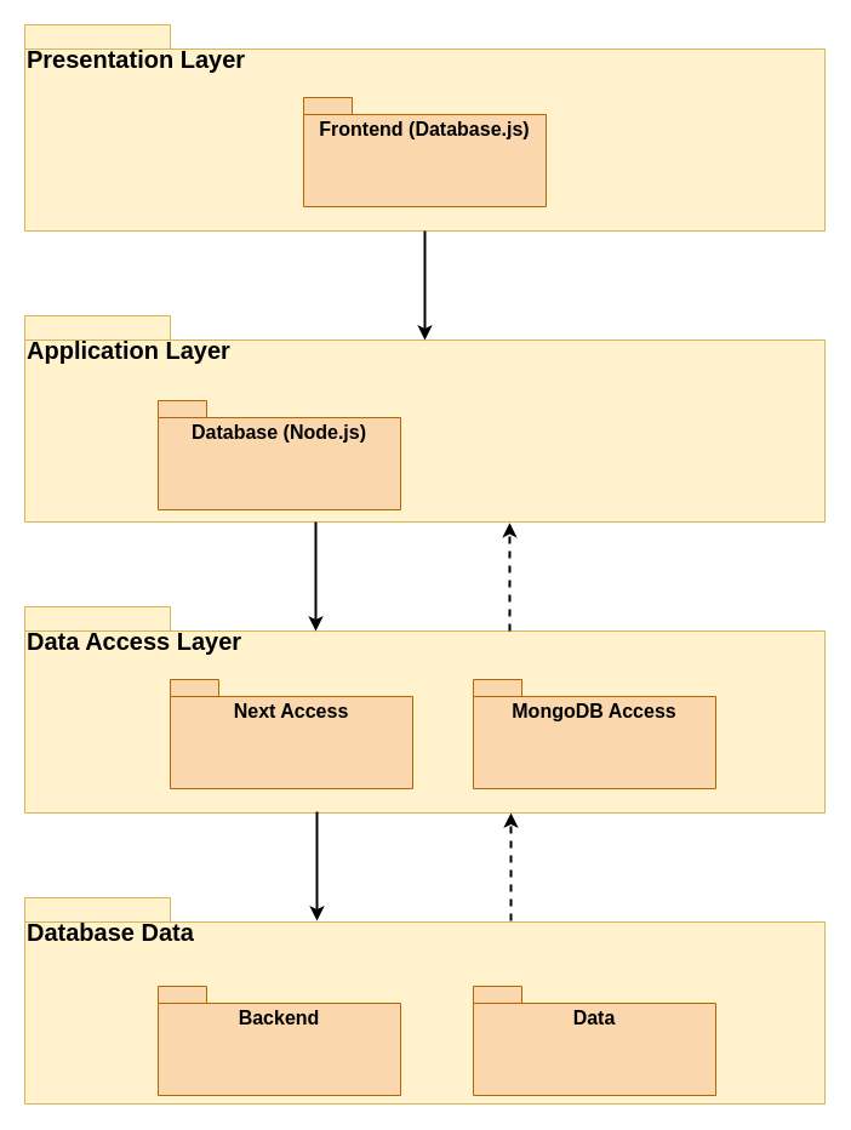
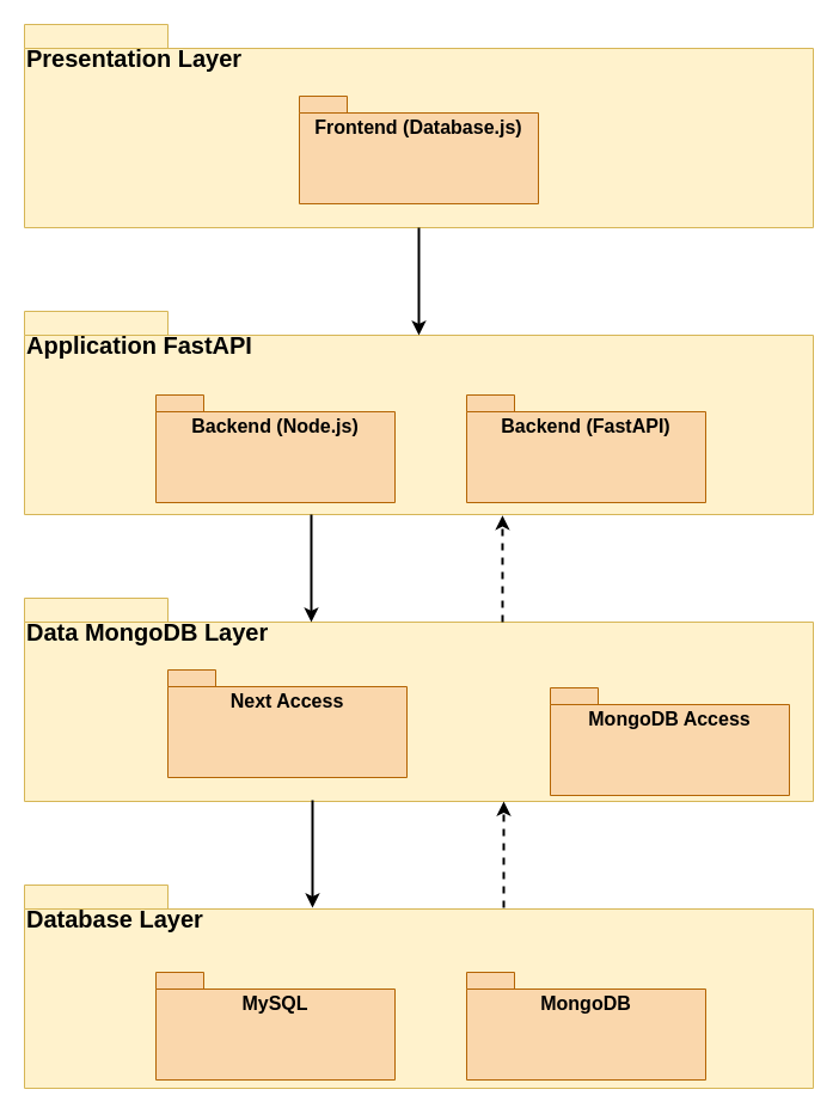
- <mxCell id="3" value="Application Layer" style="shape=folder;fontStyle=1;spacingTop=10;tabWidth=120;tabHeight=20;tabPosition=left;html=1;whiteSpace=wrap;verticalAlign=top;align=left;fontSize=20;fillColor=#fff2cc;strokeColor=#d6b656;" vertex="1" parent="1"><mxGeometry x="20" y="260" width="660" height="170" as="geometry" /></mxCell>
+ <mxCell id="3" value="Application FastAPI" style="shape=folder;fontStyle=1;spacingTop=10;tabWidth=120;tabHeight=20;tabPosition=left;html=1;whiteSpace=wrap;verticalAlign=top;align=left;fontSize=20;fillColor=#fff2cc;strokeColor=#d6b656;" vertex="1" parent="1"><mxGeometry x="20" y="260" width="660" height="170" as="geometry" /></mxCell>
- <mxCell id="7" value="Database (Node.js)" style="shape=folder;fontStyle=1;spacingTop=10;tabWidth=40;tabHeight=14;tabPosition=left;html=1;whiteSpace=wrap;verticalAlign=top;fontSize=16;fillColor=#fad7ac;strokeColor=#b46504;" vertex="1" parent="1"><mxGeometry x="130" y="330" width="200" height="90" as="geometry" /></mxCell>
+ <mxCell id="7" value="Backend (Node.js)" style="shape=folder;fontStyle=1;spacingTop=10;tabWidth=40;tabHeight=14;tabPosition=left;html=1;whiteSpace=wrap;verticalAlign=top;fontSize=16;fillColor=#fad7ac;strokeColor=#b46504;" vertex="1" parent="1"><mxGeometry x="130" y="330" width="200" height="90" as="geometry" /></mxCell>
+ <mxCell id="8" value="Backend (FastAPI)" style="shape=folder;fontStyle=1;spacingTop=10;tabWidth=40;tabHeight=14;tabPosition=left;html=1;whiteSpace=wrap;verticalAlign=top;fontSize=16;fillColor=#fad7ac;strokeColor=#b46504;" vertex="1" parent="1"><mxGeometry x="390" y="330" width="200" height="90" as="geometry" /></mxCell>
- <mxCell id="4" value="Data Access Layer" style="shape=folder;fontStyle=1;spacingTop=10;tabWidth=120;tabHeight=20;tabPosition=left;html=1;whiteSpace=wrap;verticalAlign=top;align=left;fontSize=20;fillColor=#fff2cc;strokeColor=#d6b656;" vertex="1" parent="1"><mxGeometry x="20" y="500" width="660" height="170" as="geometry" /></mxCell>
+ <mxCell id="4" value="Data MongoDB Layer" style="shape=folder;fontStyle=1;spacingTop=10;tabWidth=120;tabHeight=20;tabPosition=left;html=1;whiteSpace=wrap;verticalAlign=top;align=left;fontSize=20;fillColor=#fff2cc;strokeColor=#d6b656;" vertex="1" parent="1"><mxGeometry x="20" y="500" width="660" height="170" as="geometry" /></mxCell>
- <mxCell id="12" value="MongoDB Access" style="shape=folder;fontStyle=1;spacingTop=10;tabWidth=40;tabHeight=14;tabPosition=left;html=1;whiteSpace=wrap;verticalAlign=top;fontSize=16;fillColor=#fad7ac;strokeColor=#b46504;" vertex="1" parent="1"><mxGeometry x="390" y="560" width="200" height="90" as="geometry" /></mxCell>
+ <mxCell id="12" value="MongoDB Access" style="shape=folder;fontStyle=1;spacingTop=10;tabWidth=40;tabHeight=14;tabPosition=left;html=1;whiteSpace=wrap;verticalAlign=top;fontSize=16;fillColor=#fad7ac;strokeColor=#b46504;" vertex="1" parent="1"><mxGeometry x="460" y="575" width="200" height="90" as="geometry" /></mxCell>
- <mxCell id="5" value="Database Data" style="shape=folder;fontStyle=1;spacingTop=10;tabWidth=120;tabHeight=20;tabPosition=left;html=1;whiteSpace=wrap;verticalAlign=top;align=left;fontSize=20;fillColor=#fff2cc;strokeColor=#d6b656;" vertex="1" parent="1"><mxGeometry x="20" y="740" width="660" height="170" as="geometry" /></mxCell>
+ <mxCell id="5" value="Database Layer" style="shape=folder;fontStyle=1;spacingTop=10;tabWidth=120;tabHeight=20;tabPosition=left;html=1;whiteSpace=wrap;verticalAlign=top;align=left;fontSize=20;fillColor=#fff2cc;strokeColor=#d6b656;" vertex="1" parent="1"><mxGeometry x="20" y="740" width="660" height="170" as="geometry" /></mxCell>
- <mxCell id="9" value="Backend" style="shape=folder;fontStyle=1;spacingTop=10;tabWidth=40;tabHeight=14;tabPosition=left;html=1;whiteSpace=wrap;verticalAlign=top;fontSize=16;fillColor=#fad7ac;strokeColor=#b46504;" vertex="1" parent="1"><mxGeometry x="130" y="813" width="200" height="90" as="geometry" /></mxCell>
+ <mxCell id="9" value="MySQL" style="shape=folder;fontStyle=1;spacingTop=10;tabWidth=40;tabHeight=14;tabPosition=left;html=1;whiteSpace=wrap;verticalAlign=top;fontSize=16;fillColor=#fad7ac;strokeColor=#b46504;" vertex="1" parent="1"><mxGeometry x="130" y="813" width="200" height="90" as="geometry" /></mxCell>
- <mxCell id="10" value="Data" style="shape=folder;fontStyle=1;spacingTop=10;tabWidth=40;tabHeight=14;tabPosition=left;html=1;whiteSpace=wrap;verticalAlign=top;fontSize=16;fillColor=#fad7ac;strokeColor=#b46504;" vertex="1" parent="1"><mxGeometry x="390" y="813" width="200" height="90" as="geometry" /></mxCell>
+ <mxCell id="10" value="MongoDB" style="shape=folder;fontStyle=1;spacingTop=10;tabWidth=40;tabHeight=14;tabPosition=left;html=1;whiteSpace=wrap;verticalAlign=top;fontSize=16;fillColor=#fad7ac;strokeColor=#b46504;" vertex="1" parent="1"><mxGeometry x="390" y="813" width="200" height="90" as="geometry" /></mxCell>
